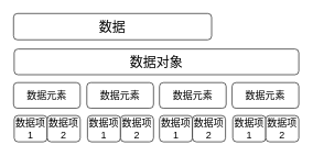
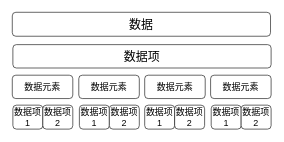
- <mxCell id="4" value="&lt;font style=&quot;font-size: 20px;&quot;&gt;数据&lt;/font&gt;" style="rounded=1;whiteSpace=wrap;html=1;" vertex="1" parent="1"><mxGeometry x="20" y="20" width="300" height="40" as="geometry" /></mxCell>
+ <mxCell id="4" value="&lt;font style=&quot;font-size: 20px;&quot;&gt;数据&lt;/font&gt;" style="rounded=1;whiteSpace=wrap;html=1;" vertex="1" parent="1"><mxGeometry x="20" y="20" width="431" height="40" as="geometry" /></mxCell>
- <mxCell id="2" value="&lt;font style=&quot;font-size: 20px;&quot;&gt;数据对象&lt;/font&gt;" style="rounded=1;whiteSpace=wrap;html=1;" vertex="1" parent="1"><mxGeometry x="21" y="74" width="431" height="39" as="geometry" /></mxCell>
+ <mxCell id="2" value="&lt;font style=&quot;font-size: 20px;&quot;&gt;数据项&lt;/font&gt;" style="rounded=1;whiteSpace=wrap;html=1;" vertex="1" parent="1"><mxGeometry x="21" y="74" width="431" height="39" as="geometry" /></mxCell>
